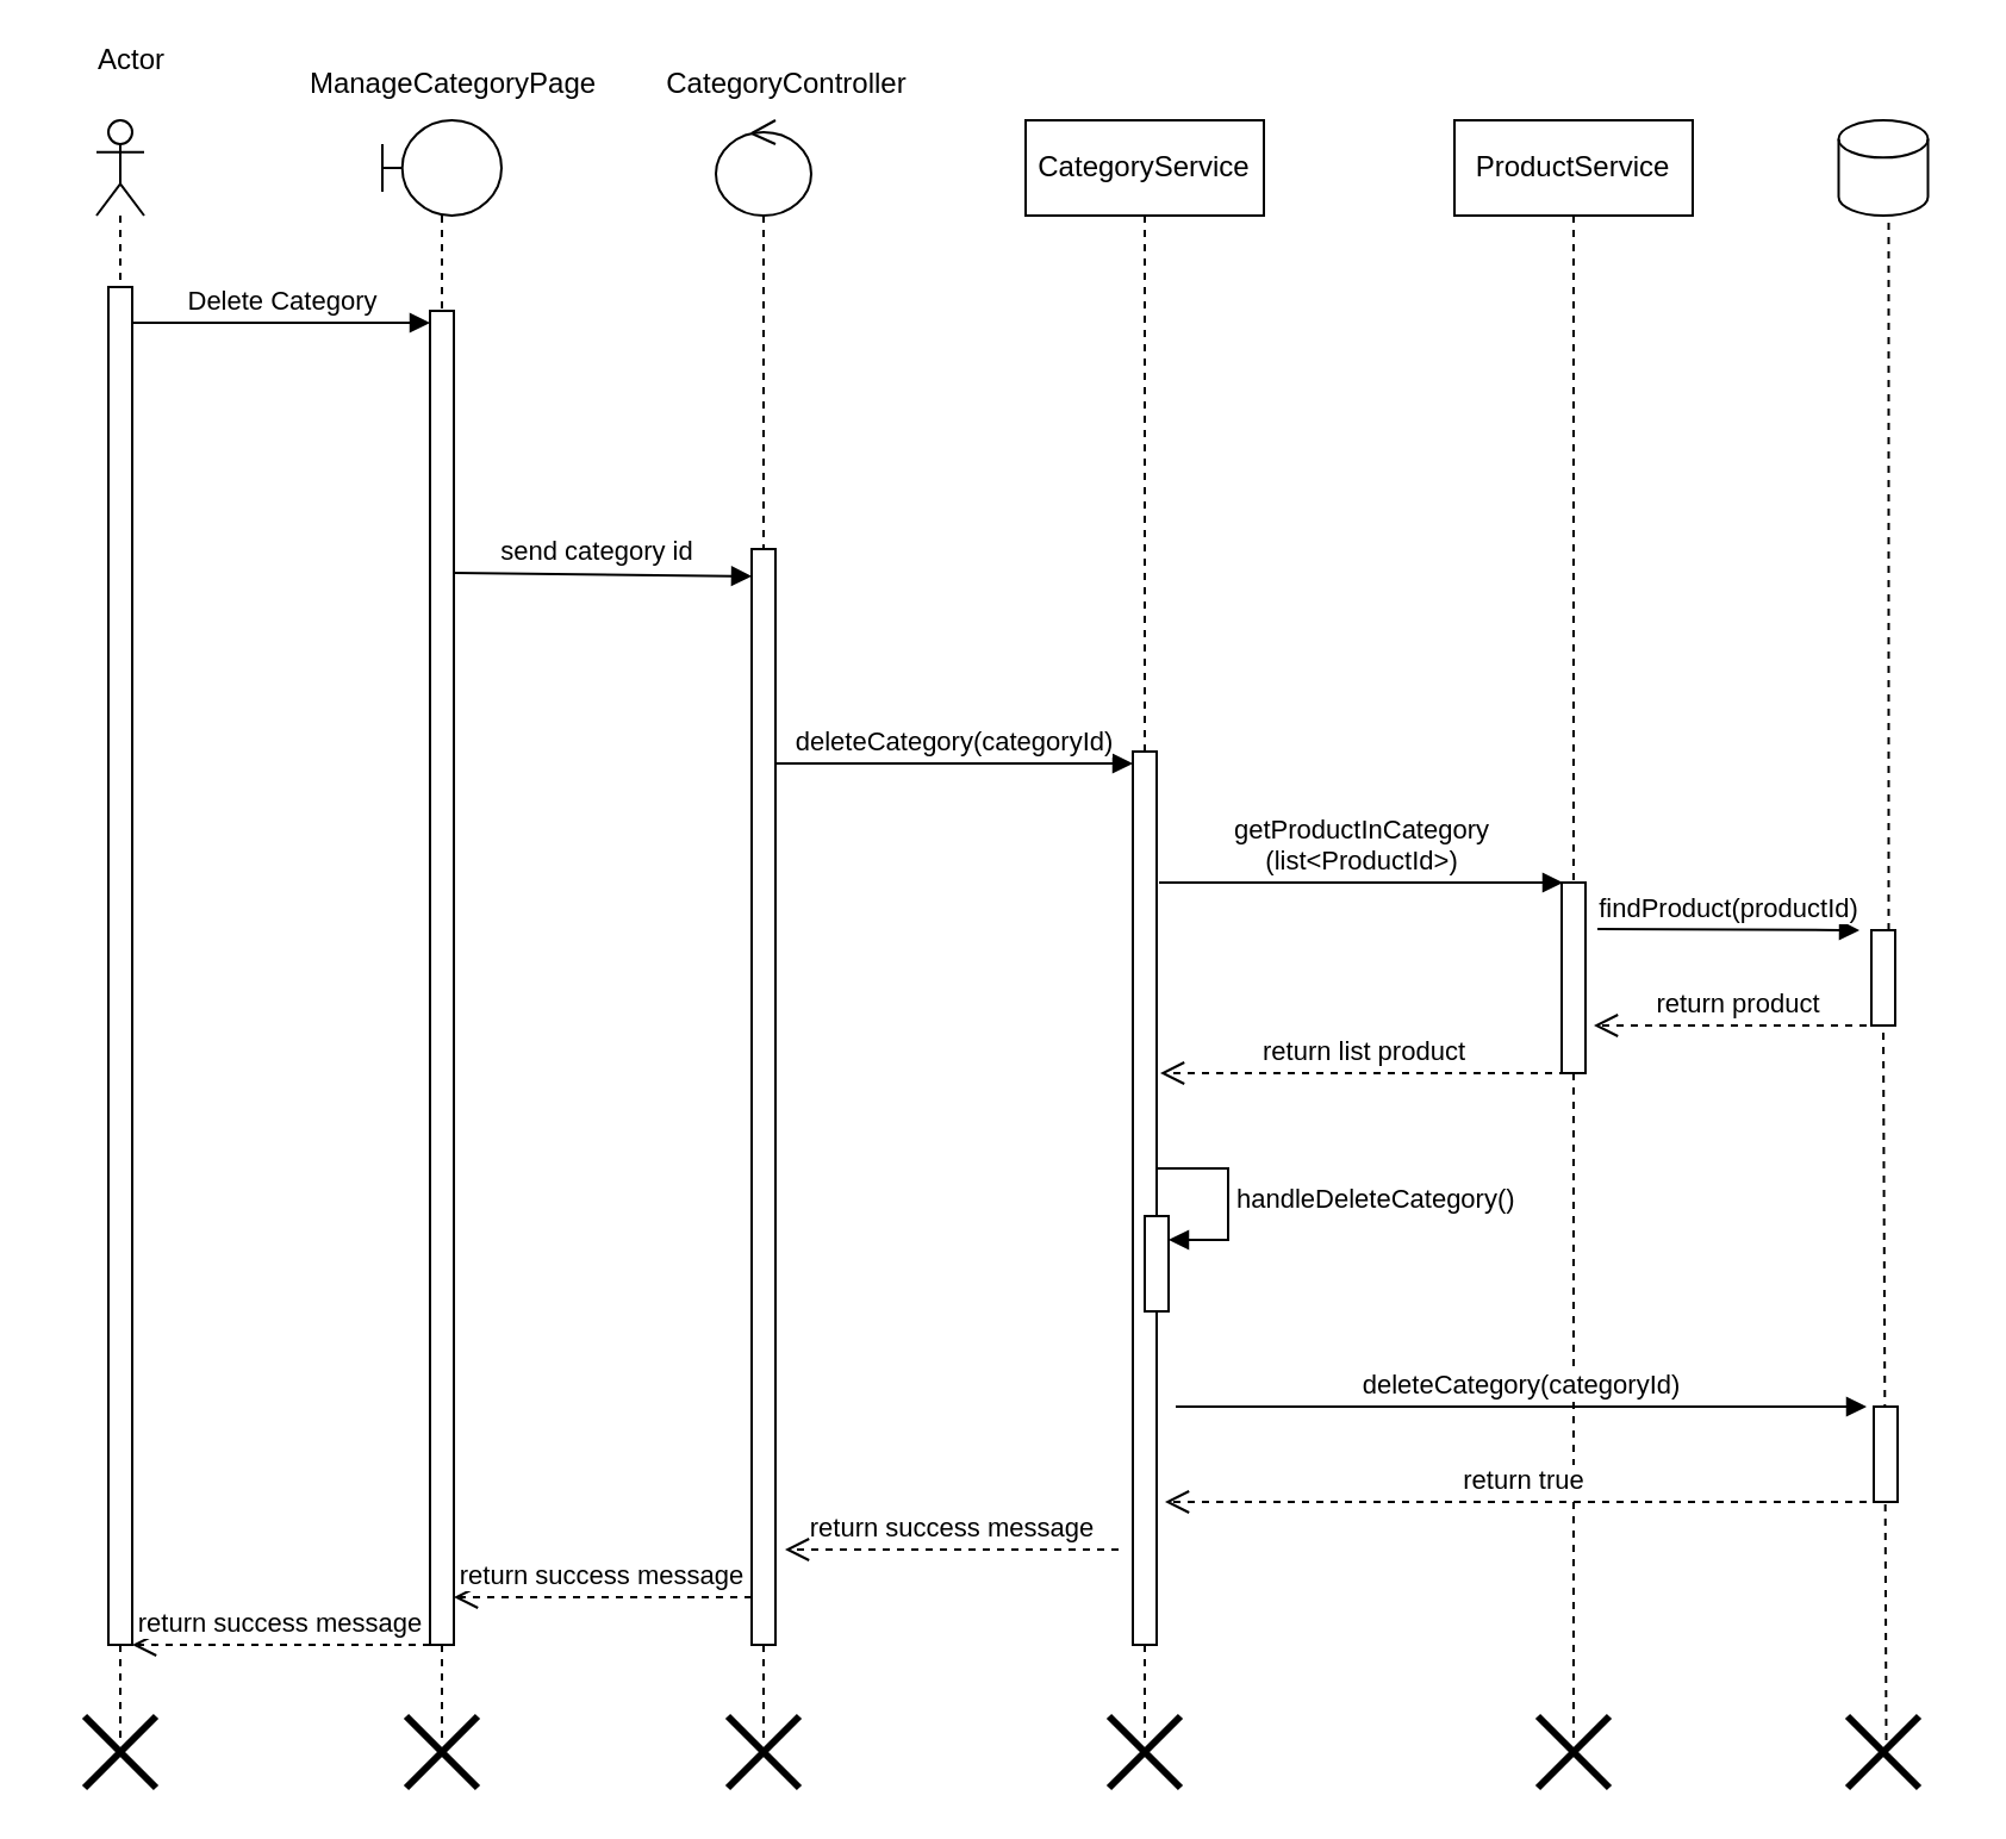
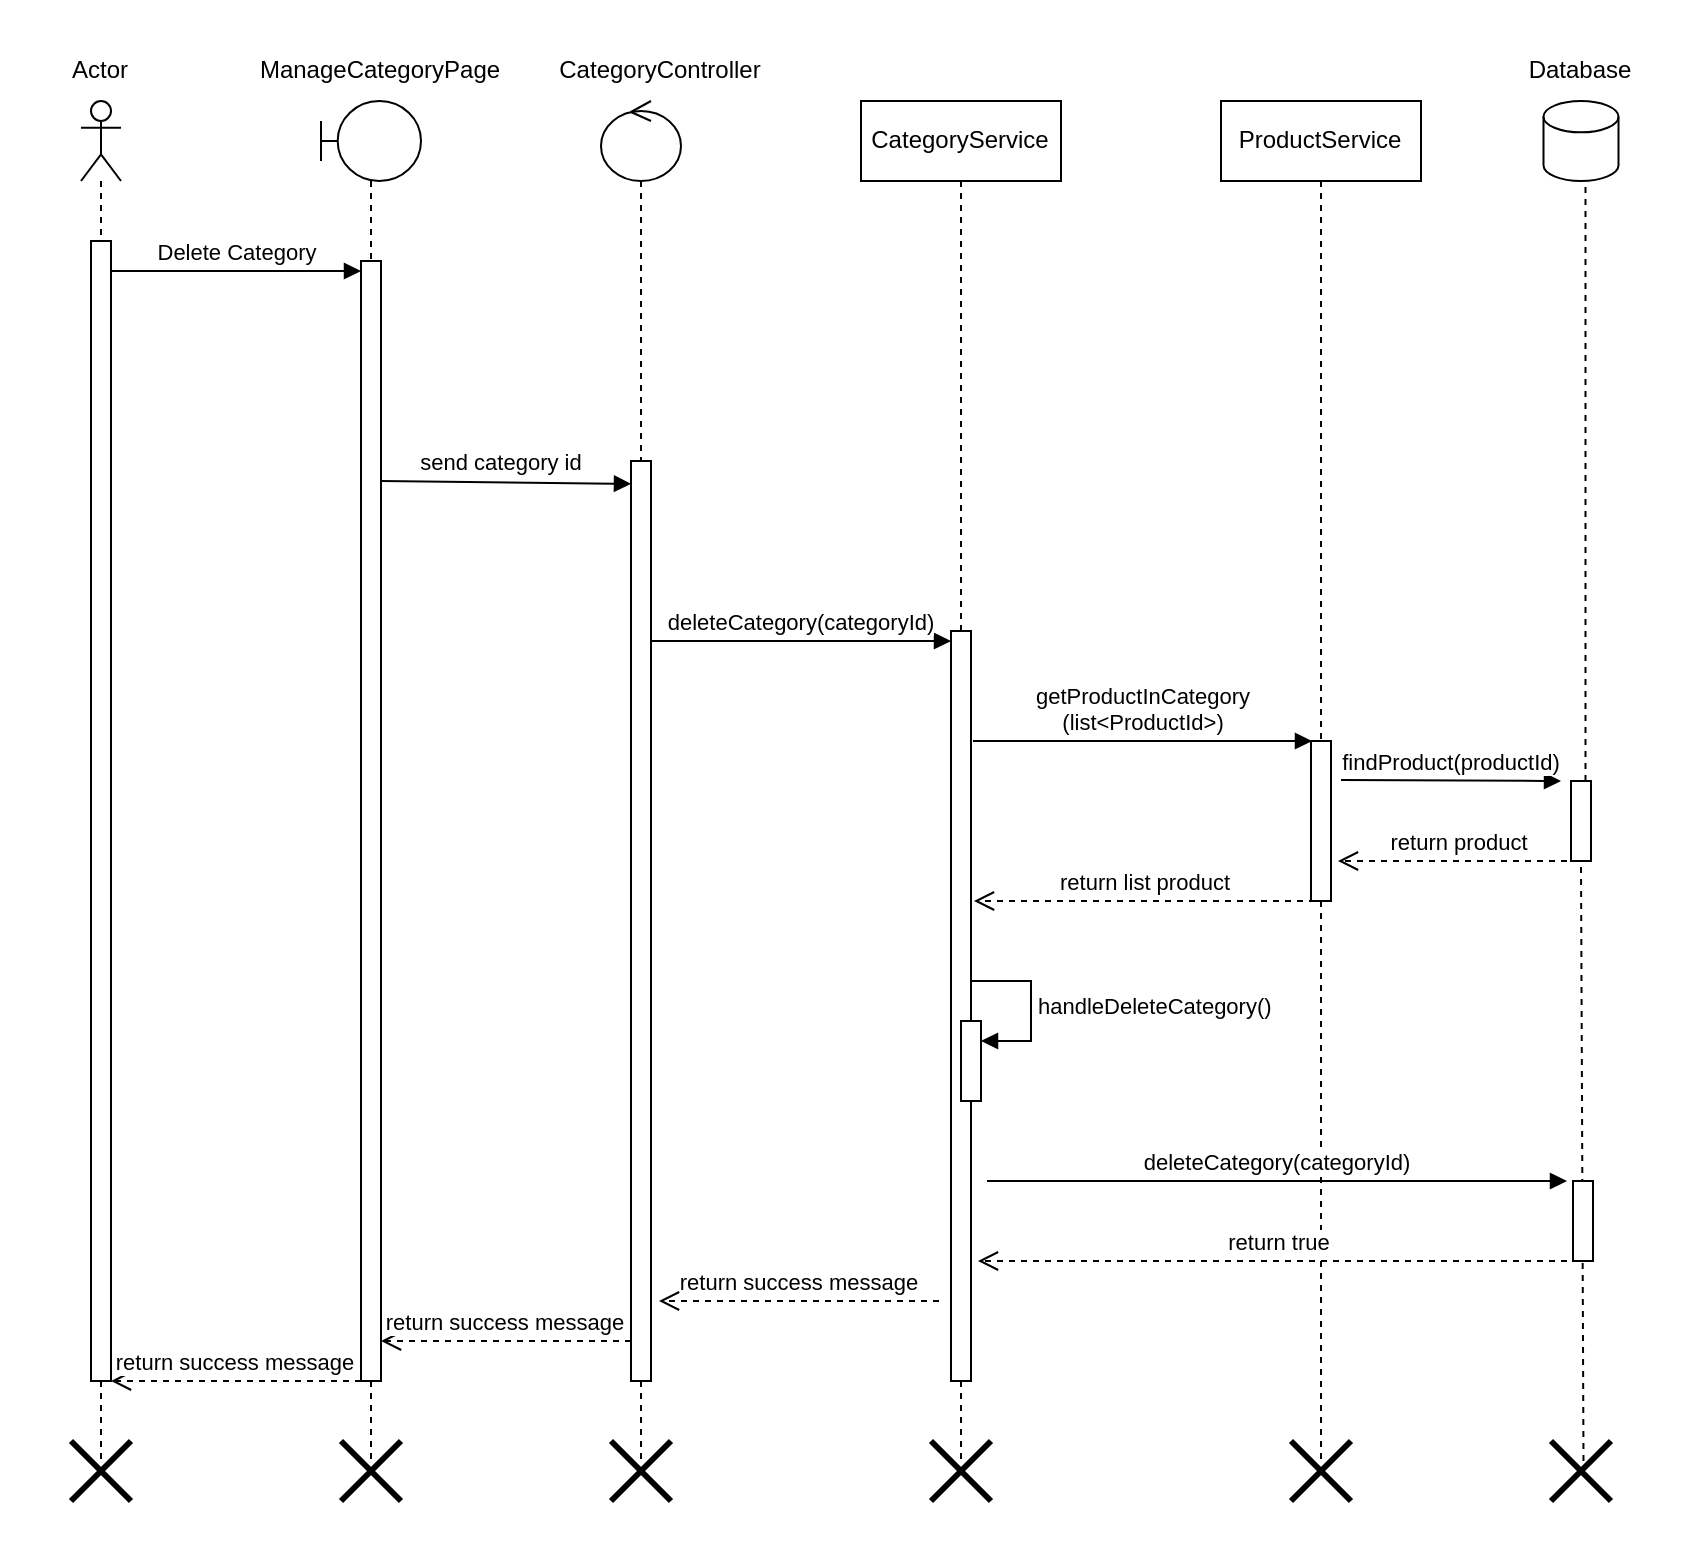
- <mxCell id="4" value="Actor" style="text;html=1;strokeColor=none;fillColor=none;align=center;verticalAlign=middle;whiteSpace=wrap;rounded=0;" parent="1" vertex="1"><mxGeometry x="25" y="10" width="60" height="30" as="geometry" /></mxCell>
+ <mxCell id="4" value="Actor" style="text;html=1;strokeColor=none;fillColor=none;align=center;verticalAlign=middle;whiteSpace=wrap;rounded=0;" parent="1" vertex="1"><mxGeometry x="20" y="20" width="60" height="30" as="geometry" /></mxCell>
+ <mxCell id="23" value="Database" style="text;html=1;strokeColor=none;fillColor=none;align=center;verticalAlign=middle;whiteSpace=wrap;rounded=0;" parent="1" vertex="1"><mxGeometry x="760" y="20" width="60" height="30" as="geometry" /></mxCell>
